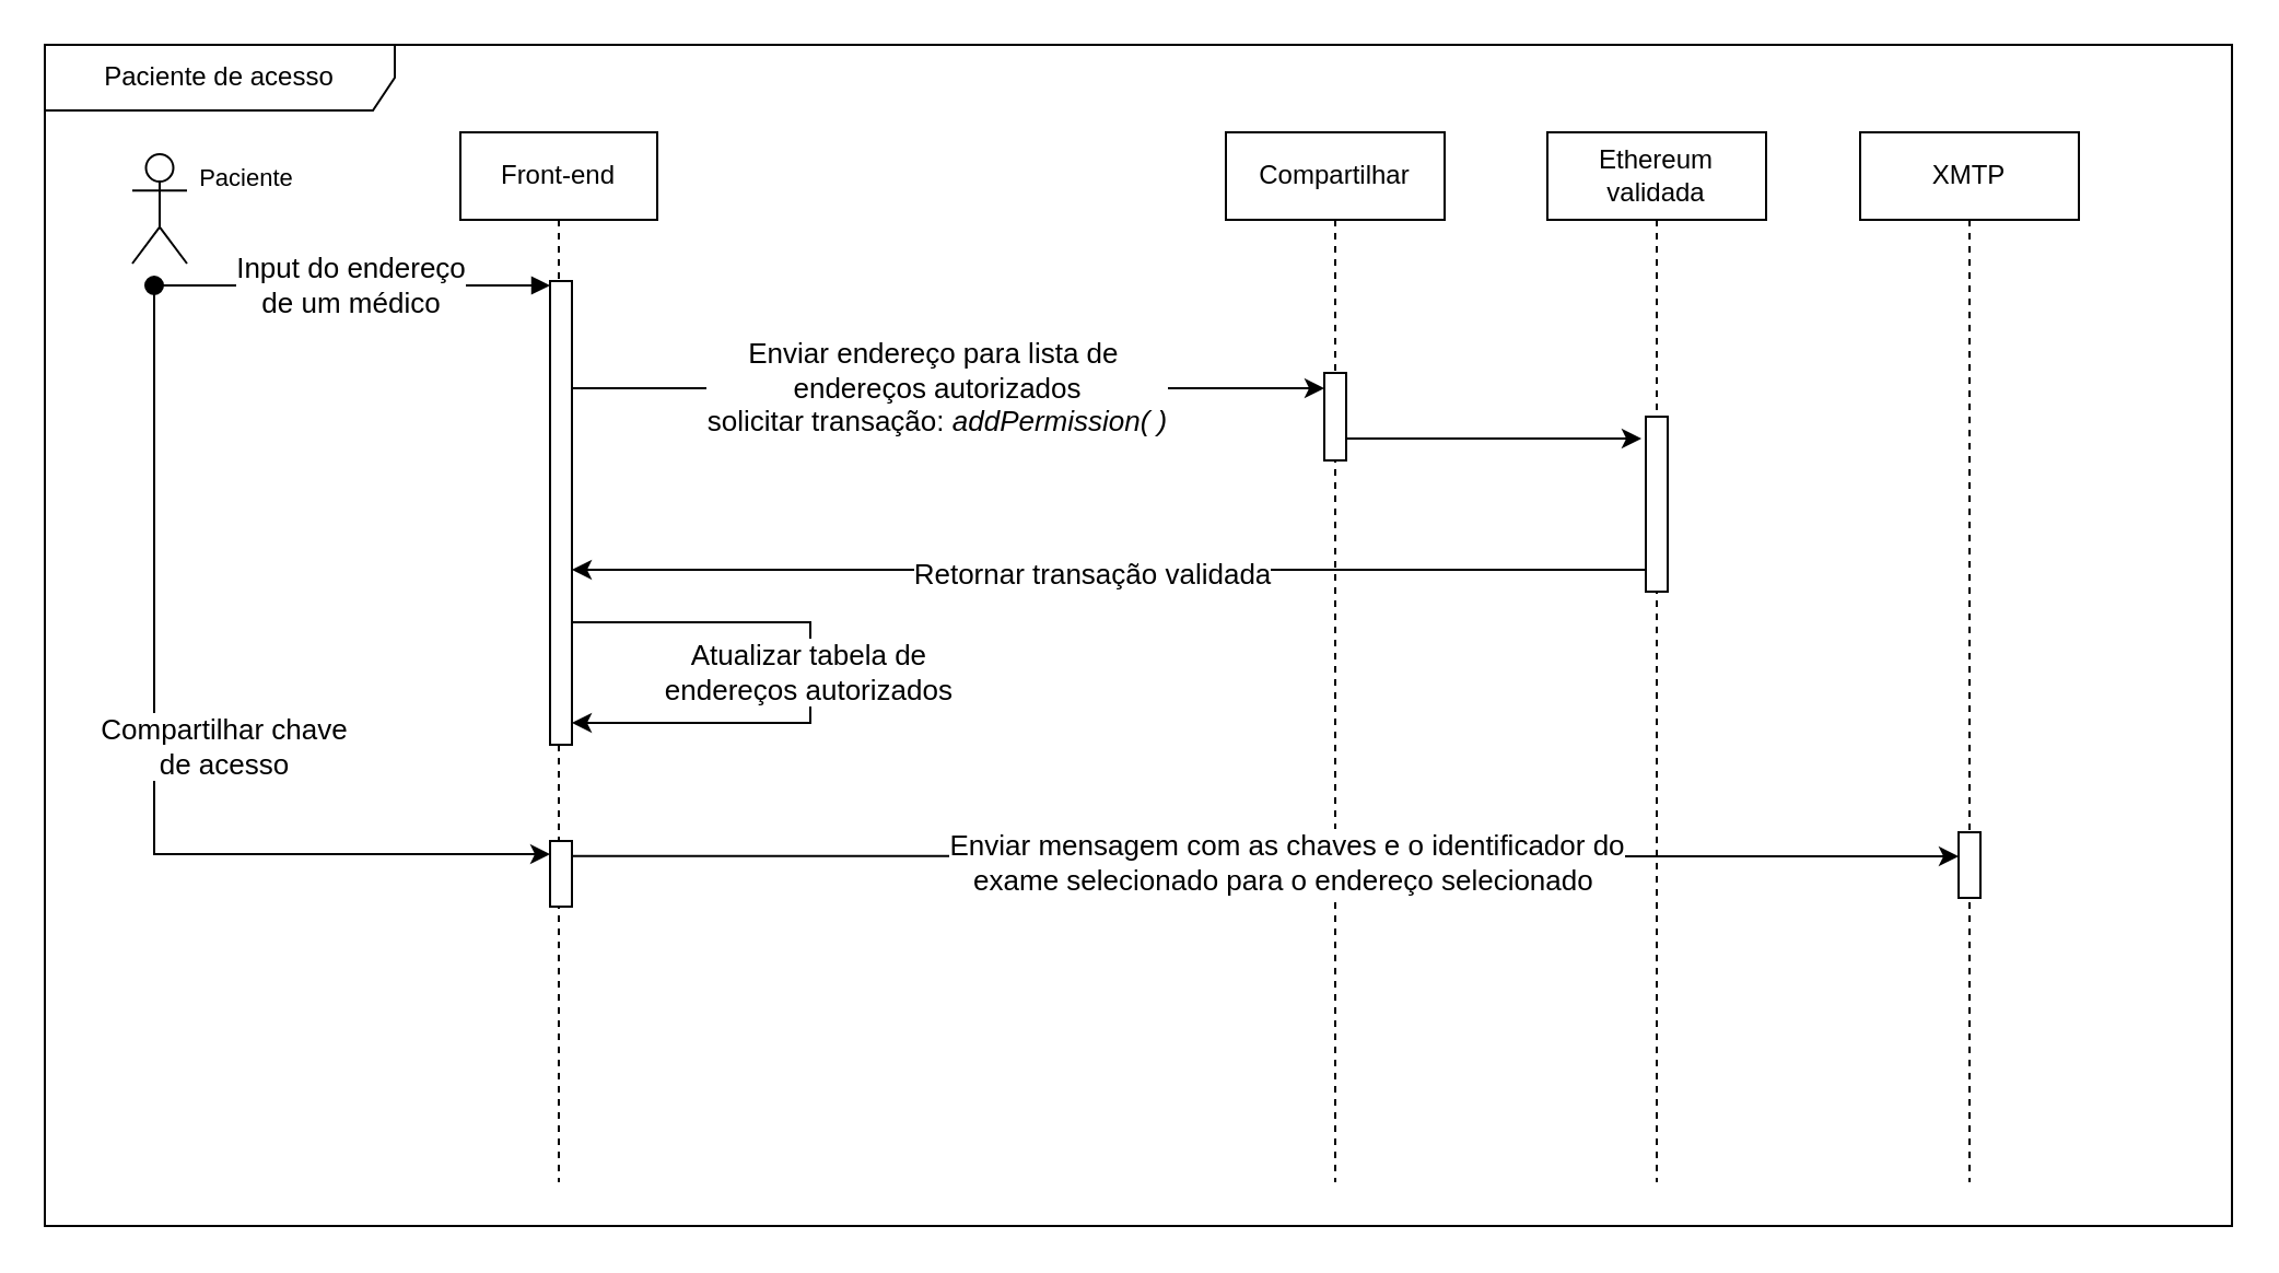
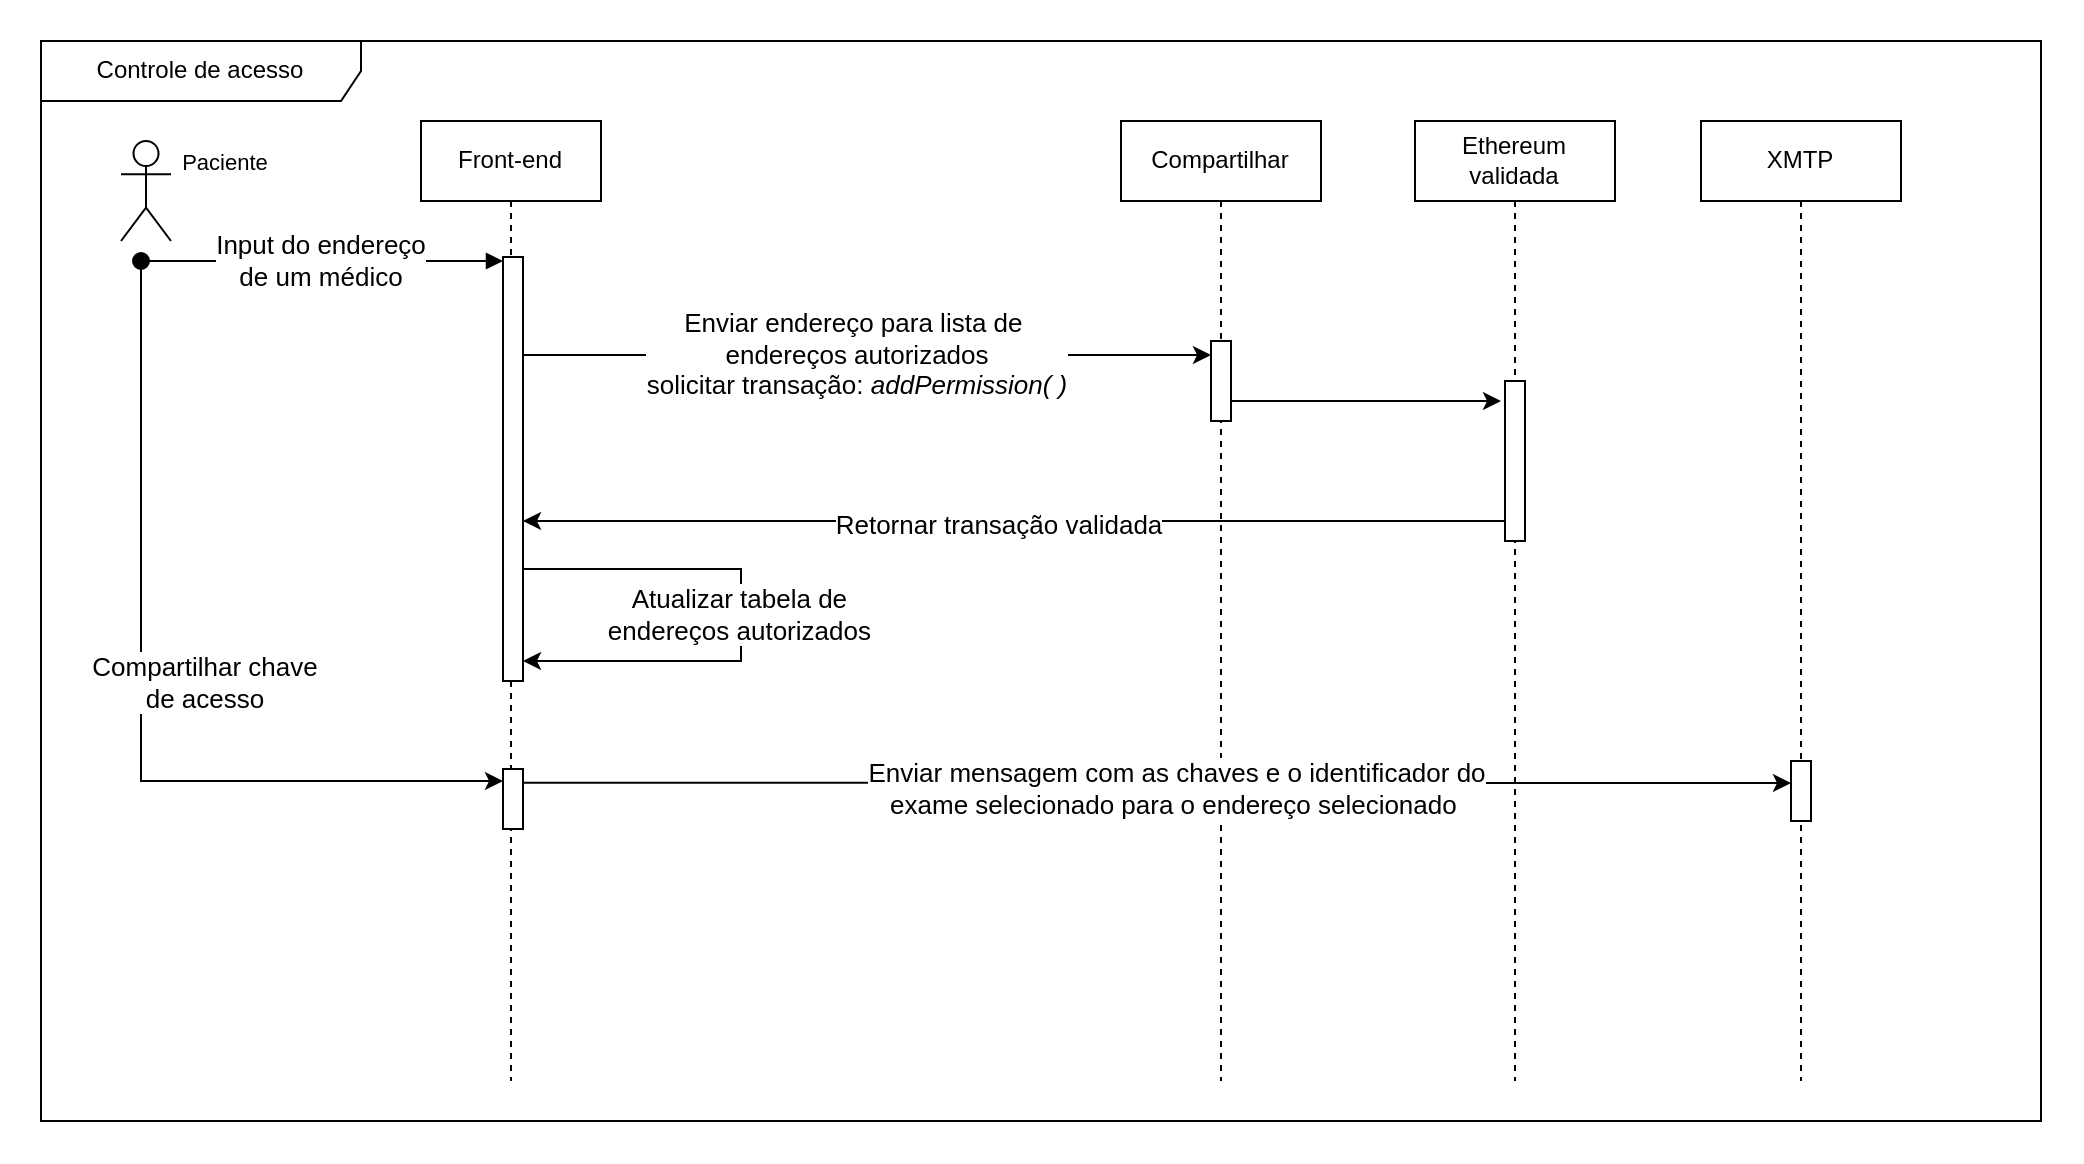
- <mxCell id="2" value="Paciente de acesso" style="shape=umlFrame;whiteSpace=wrap;html=1;pointerEvents=0;recursiveResize=0;container=1;collapsible=0;width=160;" parent="1" vertex="1"><mxGeometry x="20" y="20" width="1000" height="540" as="geometry" /></mxCell>
+ <mxCell id="2" value="Controle de acesso" style="shape=umlFrame;whiteSpace=wrap;html=1;pointerEvents=0;recursiveResize=0;container=1;collapsible=0;width=160;" parent="1" vertex="1"><mxGeometry x="20" y="20" width="1000" height="540" as="geometry" /></mxCell>
